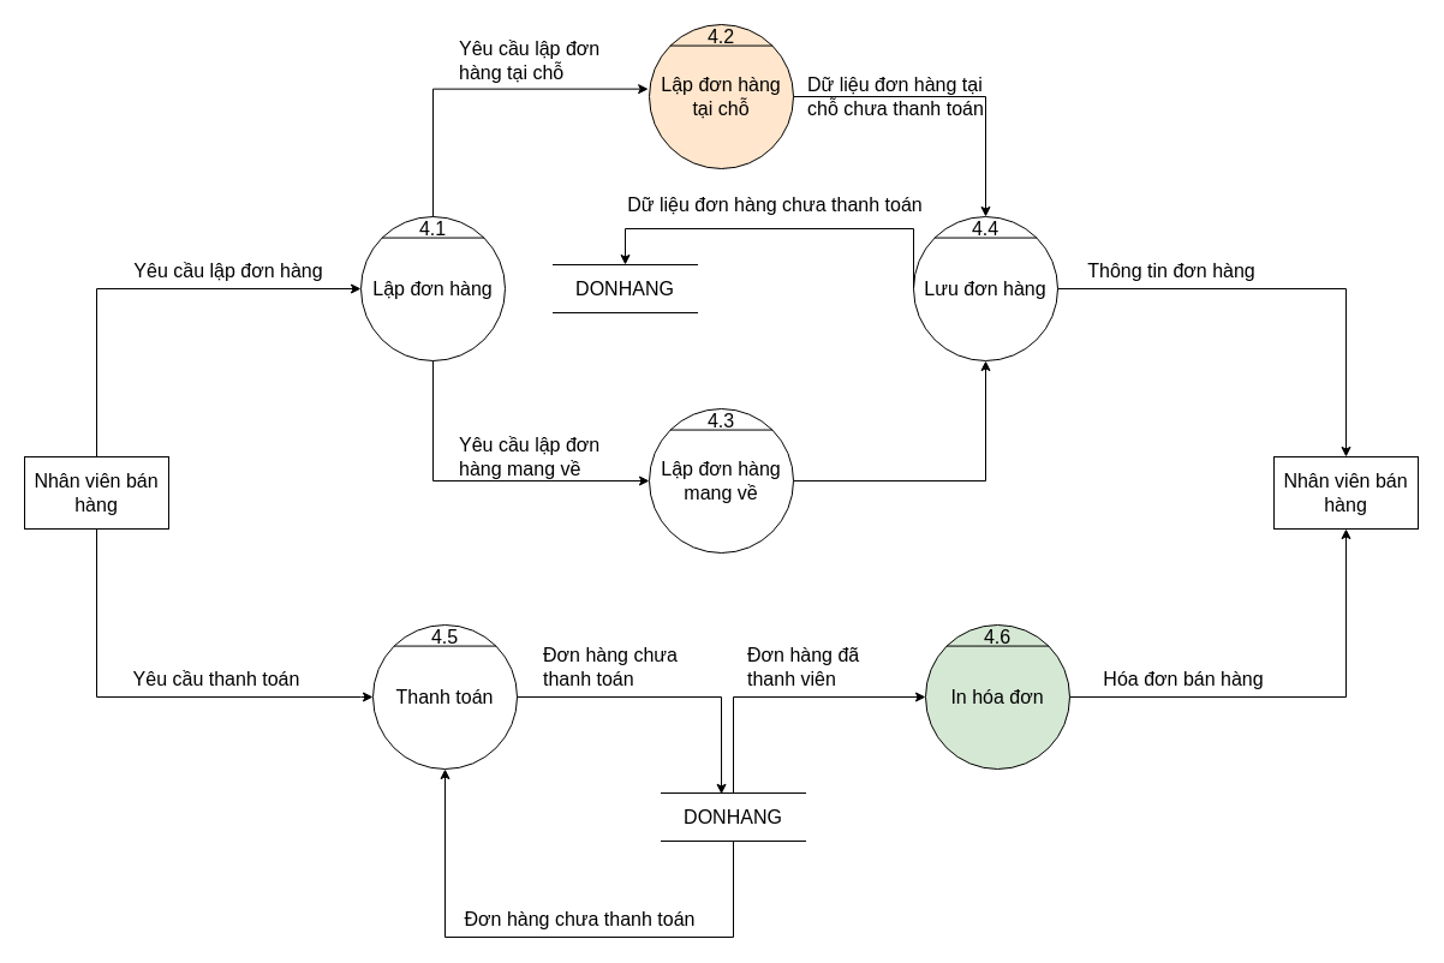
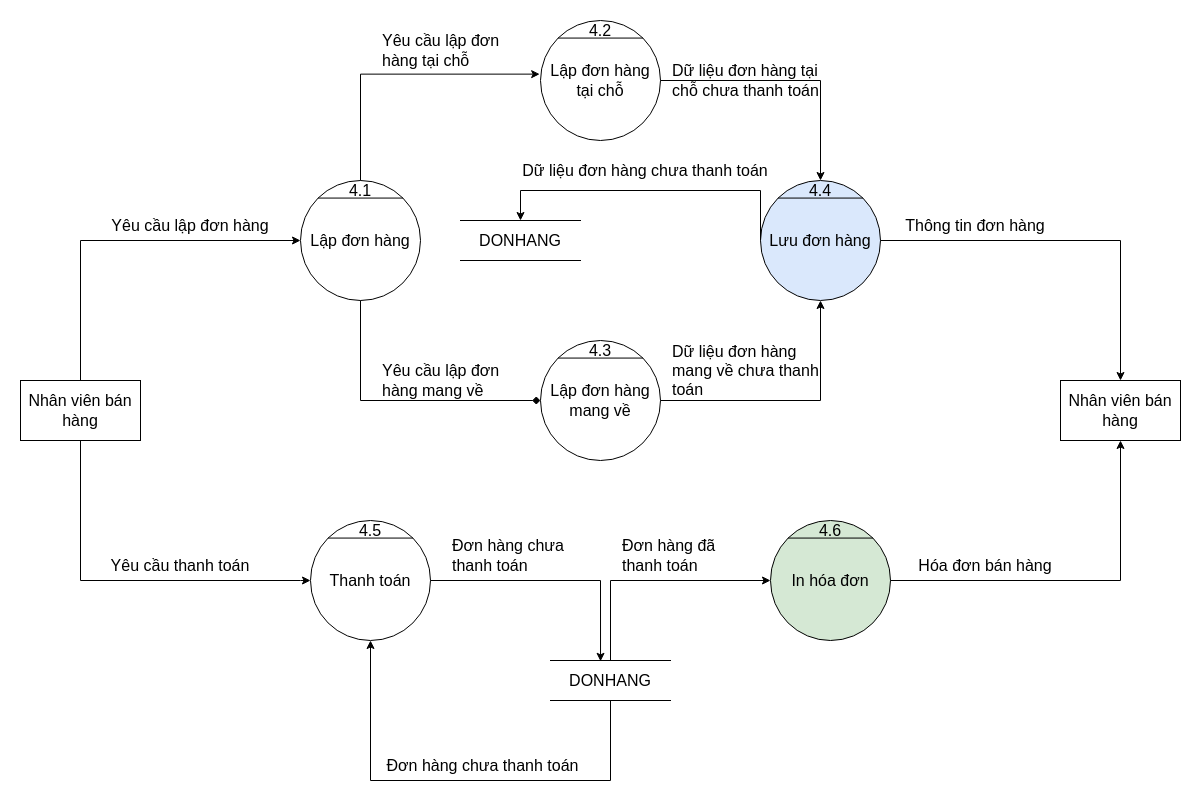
- <mxCell id="7" value="Lập đơn hàng tại chỗ" style="ellipse;whiteSpace=wrap;html=1;aspect=fixed;fontSize=16;fillColor=#ffe6cc;" vertex="1" parent="1"><mxGeometry x="540" y="20" width="120" height="120" as="geometry" /></mxCell>
+ <mxCell id="7" value="Lập đơn hàng tại chỗ" style="ellipse;whiteSpace=wrap;html=1;aspect=fixed;fontSize=16;" vertex="1" parent="1"><mxGeometry x="540" y="20" width="120" height="120" as="geometry" /></mxCell>
- <mxCell id="25" value="Lưu đơn hàng" style="ellipse;whiteSpace=wrap;html=1;aspect=fixed;fontSize=16;" vertex="1" parent="1"><mxGeometry x="760" y="180" width="120" height="120" as="geometry" /></mxCell>
+ <mxCell id="25" value="Lưu đơn hàng" style="ellipse;whiteSpace=wrap;html=1;aspect=fixed;fontSize=16;fillColor=#dae8fc;" vertex="1" parent="1"><mxGeometry x="760" y="180" width="120" height="120" as="geometry" /></mxCell>
+ <mxCell id="21" value="Dữ liệu đơn hàng mang về chưa thanh toán" style="text;html=1;strokeColor=none;fillColor=none;align=left;verticalAlign=middle;whiteSpace=wrap;rounded=0;fontSize=16;" vertex="1" parent="1"><mxGeometry x="670" y="350" width="170" height="40" as="geometry" /></mxCell>
- <mxCell id="15" value="" style="edgeStyle=segmentEdgeStyle;endArrow=classic;html=1;rounded=0;fontSize=16;entryX=0;entryY=0.5;entryDx=0;entryDy=0;exitX=0.5;exitY=1;exitDx=0;exitDy=0;" edge="1" parent="1" source="2" target="10"><mxGeometry width="50" height="50" relative="1" as="geometry"><mxPoint x="210" y="450" as="sourcePoint" /><mxPoint x="260" y="400" as="targetPoint" /><Array as="points"><mxPoint x="360" y="400" /></Array></mxGeometry></mxCell>
+ <mxCell id="15" value="" style="edgeStyle=segmentEdgeStyle;endArrow=diamond;html=1;rounded=0;fontSize=16;entryX=0;entryY=0.5;entryDx=0;entryDy=0;exitX=0.5;exitY=1;exitDx=0;exitDy=0;" edge="1" parent="1" source="2" target="10"><mxGeometry width="50" height="50" relative="1" as="geometry"><mxPoint x="210" y="450" as="sourcePoint" /><mxPoint x="260" y="400" as="targetPoint" /><Array as="points"><mxPoint x="360" y="400" /></Array></mxGeometry></mxCell>
- <mxCell id="41" value="Đơn hàng đã thanh viên" style="text;html=1;strokeColor=none;fillColor=none;align=left;verticalAlign=middle;whiteSpace=wrap;rounded=0;fontSize=16;" vertex="1" parent="1"><mxGeometry x="620" y="540" width="120" height="30" as="geometry" /></mxCell>
+ <mxCell id="41" value="Đơn hàng đã thanh toán" style="text;html=1;strokeColor=none;fillColor=none;align=left;verticalAlign=middle;whiteSpace=wrap;rounded=0;fontSize=16;" vertex="1" parent="1"><mxGeometry x="620" y="540" width="120" height="30" as="geometry" /></mxCell>
